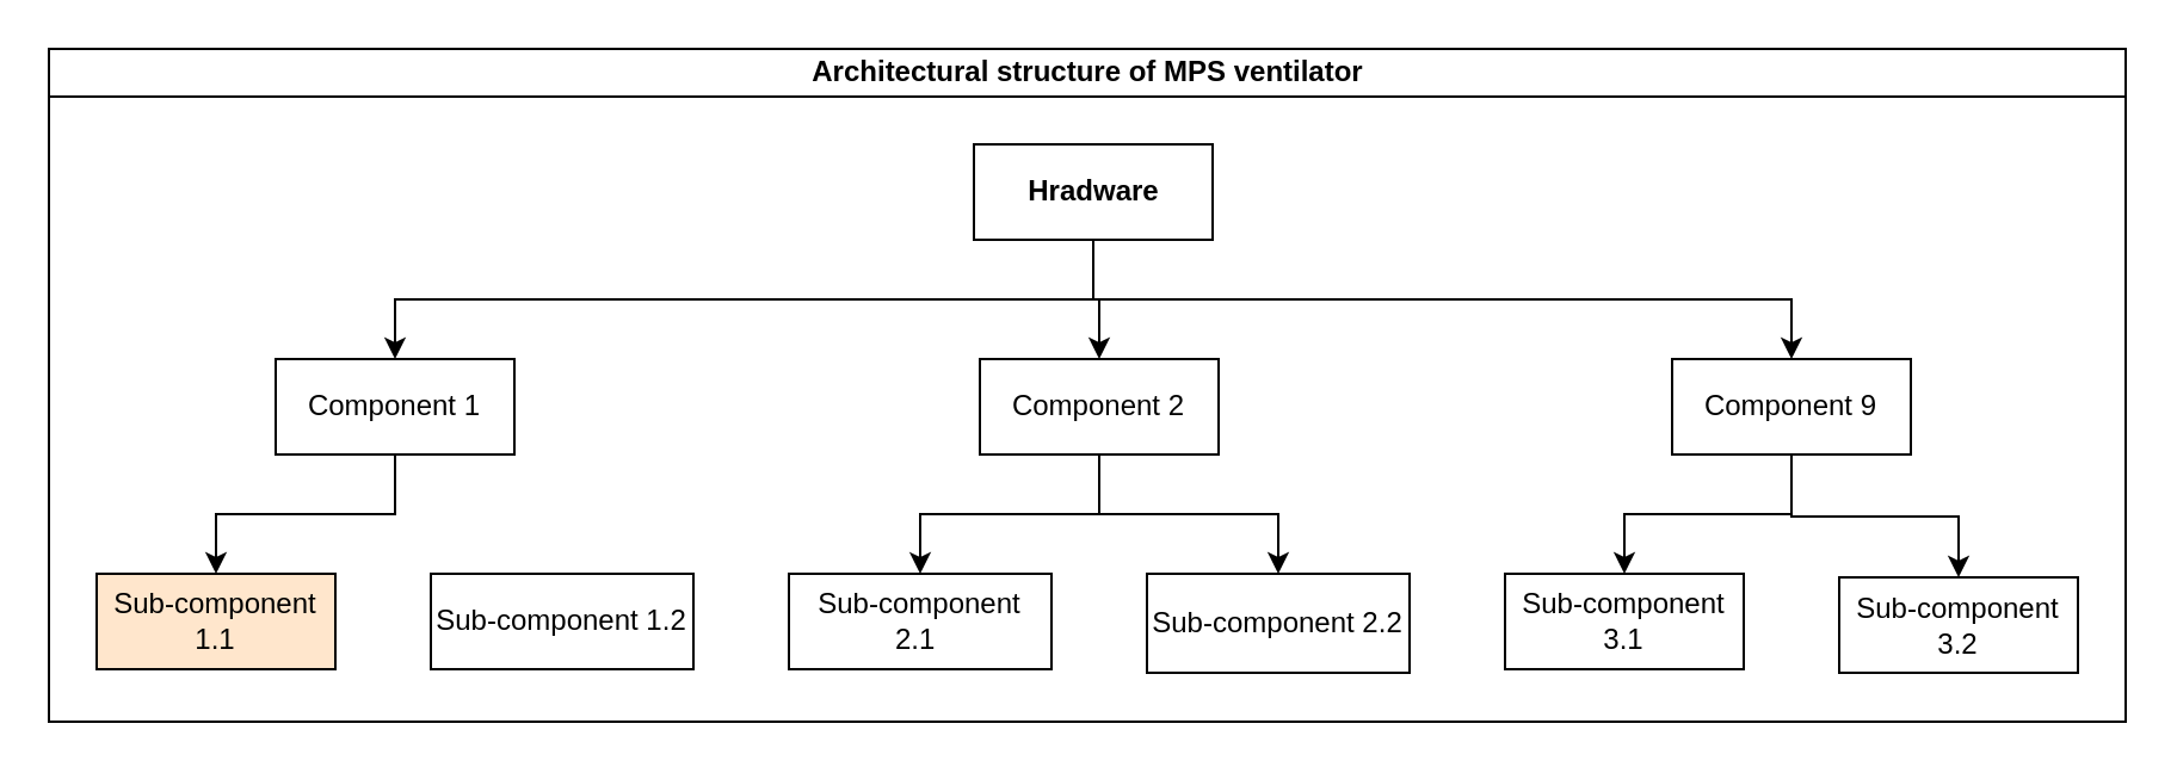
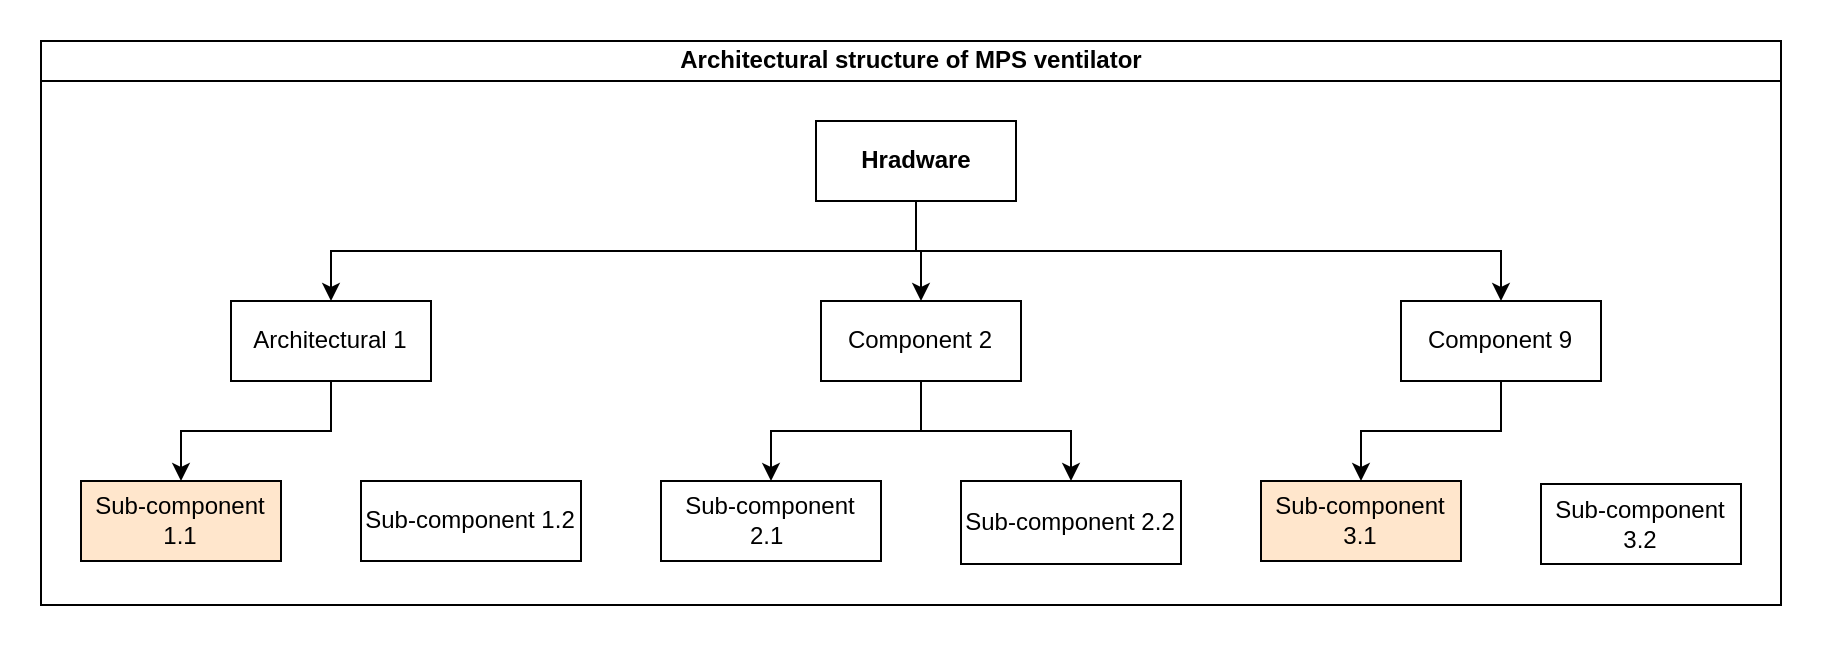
- <mxCell id="4" value="Component 1" style="whiteSpace=wrap;html=1;" parent="2" vertex="1"><mxGeometry x="95" y="130" width="100" height="40" as="geometry" /></mxCell>
+ <mxCell id="4" value="Architectural 1" style="whiteSpace=wrap;html=1;" parent="2" vertex="1"><mxGeometry x="95" y="130" width="100" height="40" as="geometry" /></mxCell>
- <mxCell id="19" value="" style="edgeStyle=elbowEdgeStyle;elbow=vertical;html=1;rounded=0;" parent="2" source="16" target="20" edge="1"><mxGeometry relative="1" as="geometry"><mxPoint x="369.5" y="580" as="sourcePoint" /></mxGeometry></mxCell>
- <mxCell id="18" value="Sub-component 3.1" style="whiteSpace=wrap;html=1;" parent="2" vertex="1"><mxGeometry x="610" y="220" width="100" height="40" as="geometry" /></mxCell>
+ <mxCell id="18" value="Sub-component 3.1" style="whiteSpace=wrap;html=1;fillColor=#ffe6cc;" parent="2" vertex="1"><mxGeometry x="610" y="220" width="100" height="40" as="geometry" /></mxCell>
